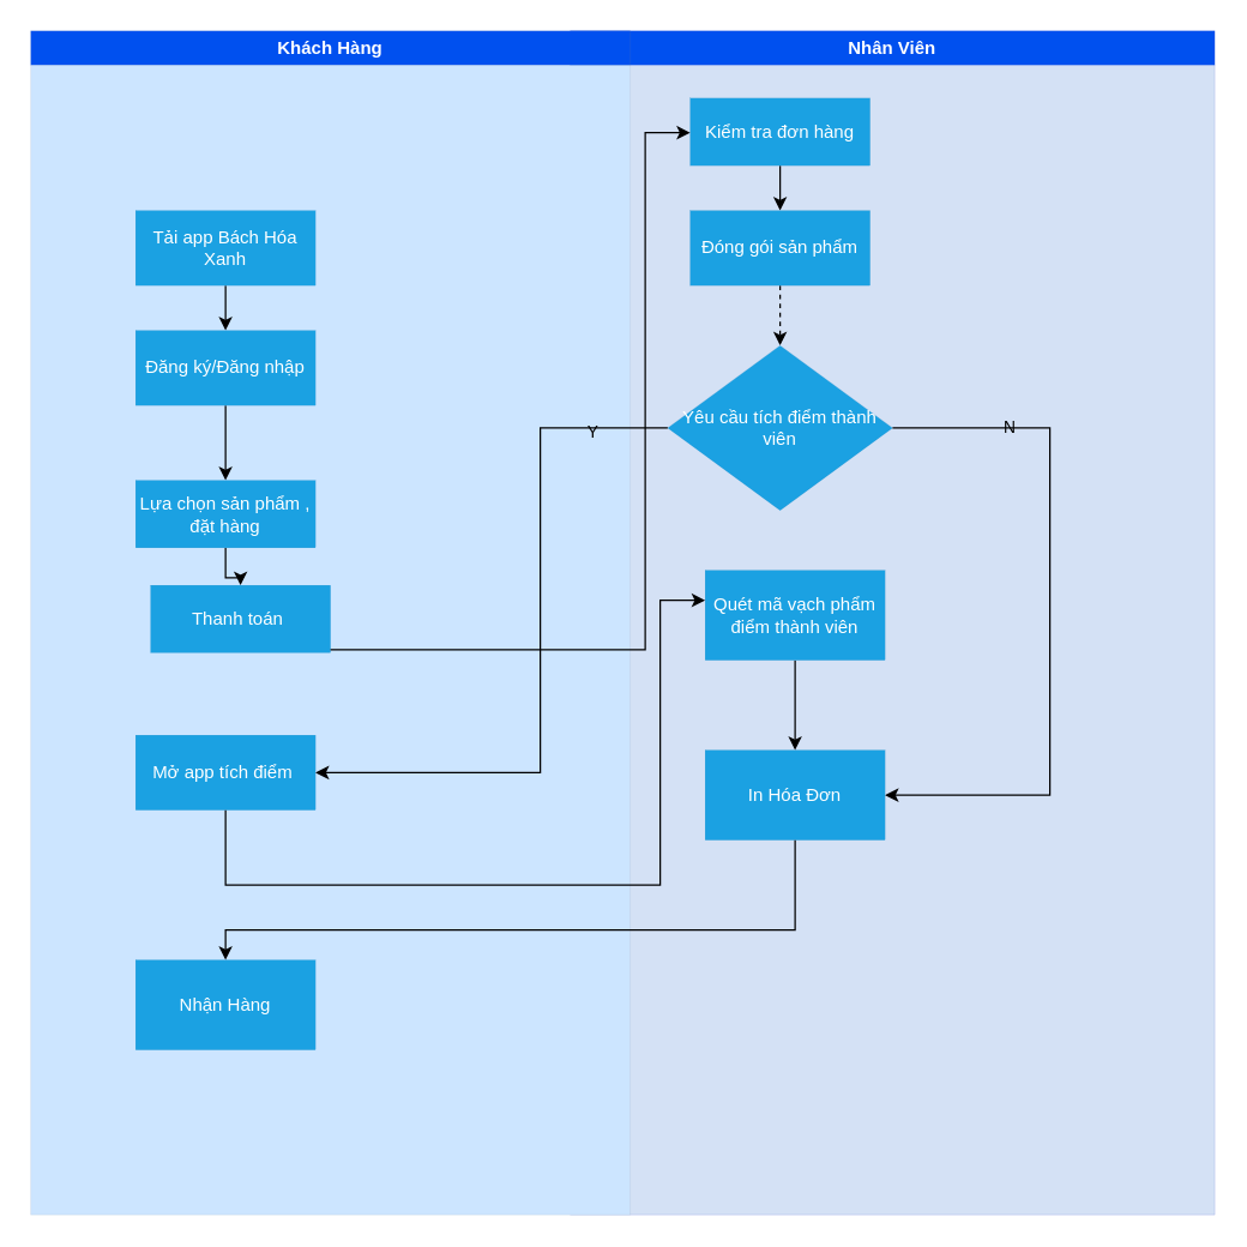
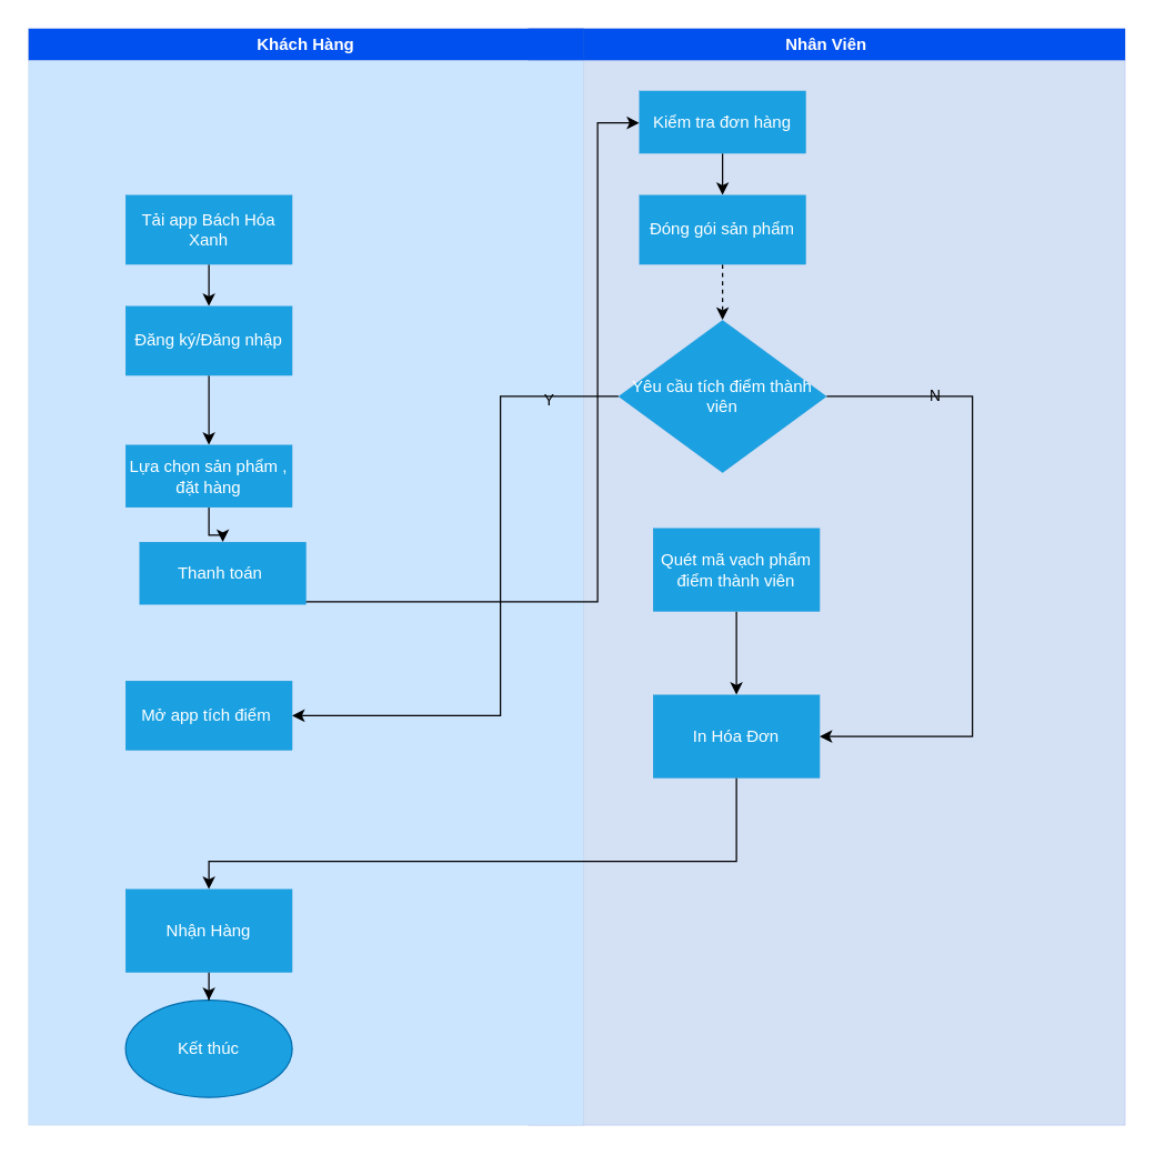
- <mxCell id="28" value="" style="edgeStyle=orthogonalEdgeStyle;rounded=0;orthogonalLoop=1;jettySize=auto;html=1;fontColor=#FFFFFF;labelBackgroundColor=default;" parent="1" source="21" target="12" edge="1"><mxGeometry relative="1" as="geometry"><Array as="points"><mxPoint x="150" y="590" /><mxPoint x="440" y="590" /><mxPoint x="440" y="400" /></Array></mxGeometry></mxCell>
+ <mxCell id="24" style="edgeStyle=orthogonalEdgeStyle;rounded=0;orthogonalLoop=1;jettySize=auto;html=1;" parent="13" source="22" target="23" edge="1"><mxGeometry relative="1" as="geometry" /></mxCell>
+ <mxCell id="23" value="Kết thúc" style="ellipse;whiteSpace=wrap;html=1;fontColor=#ffffff;labelBackgroundColor=none;fillColor=#1ba1e2;strokeColor=#006EAF;" parent="13" vertex="1"><mxGeometry x="70" y="700" width="120" height="70" as="geometry" /></mxCell>
